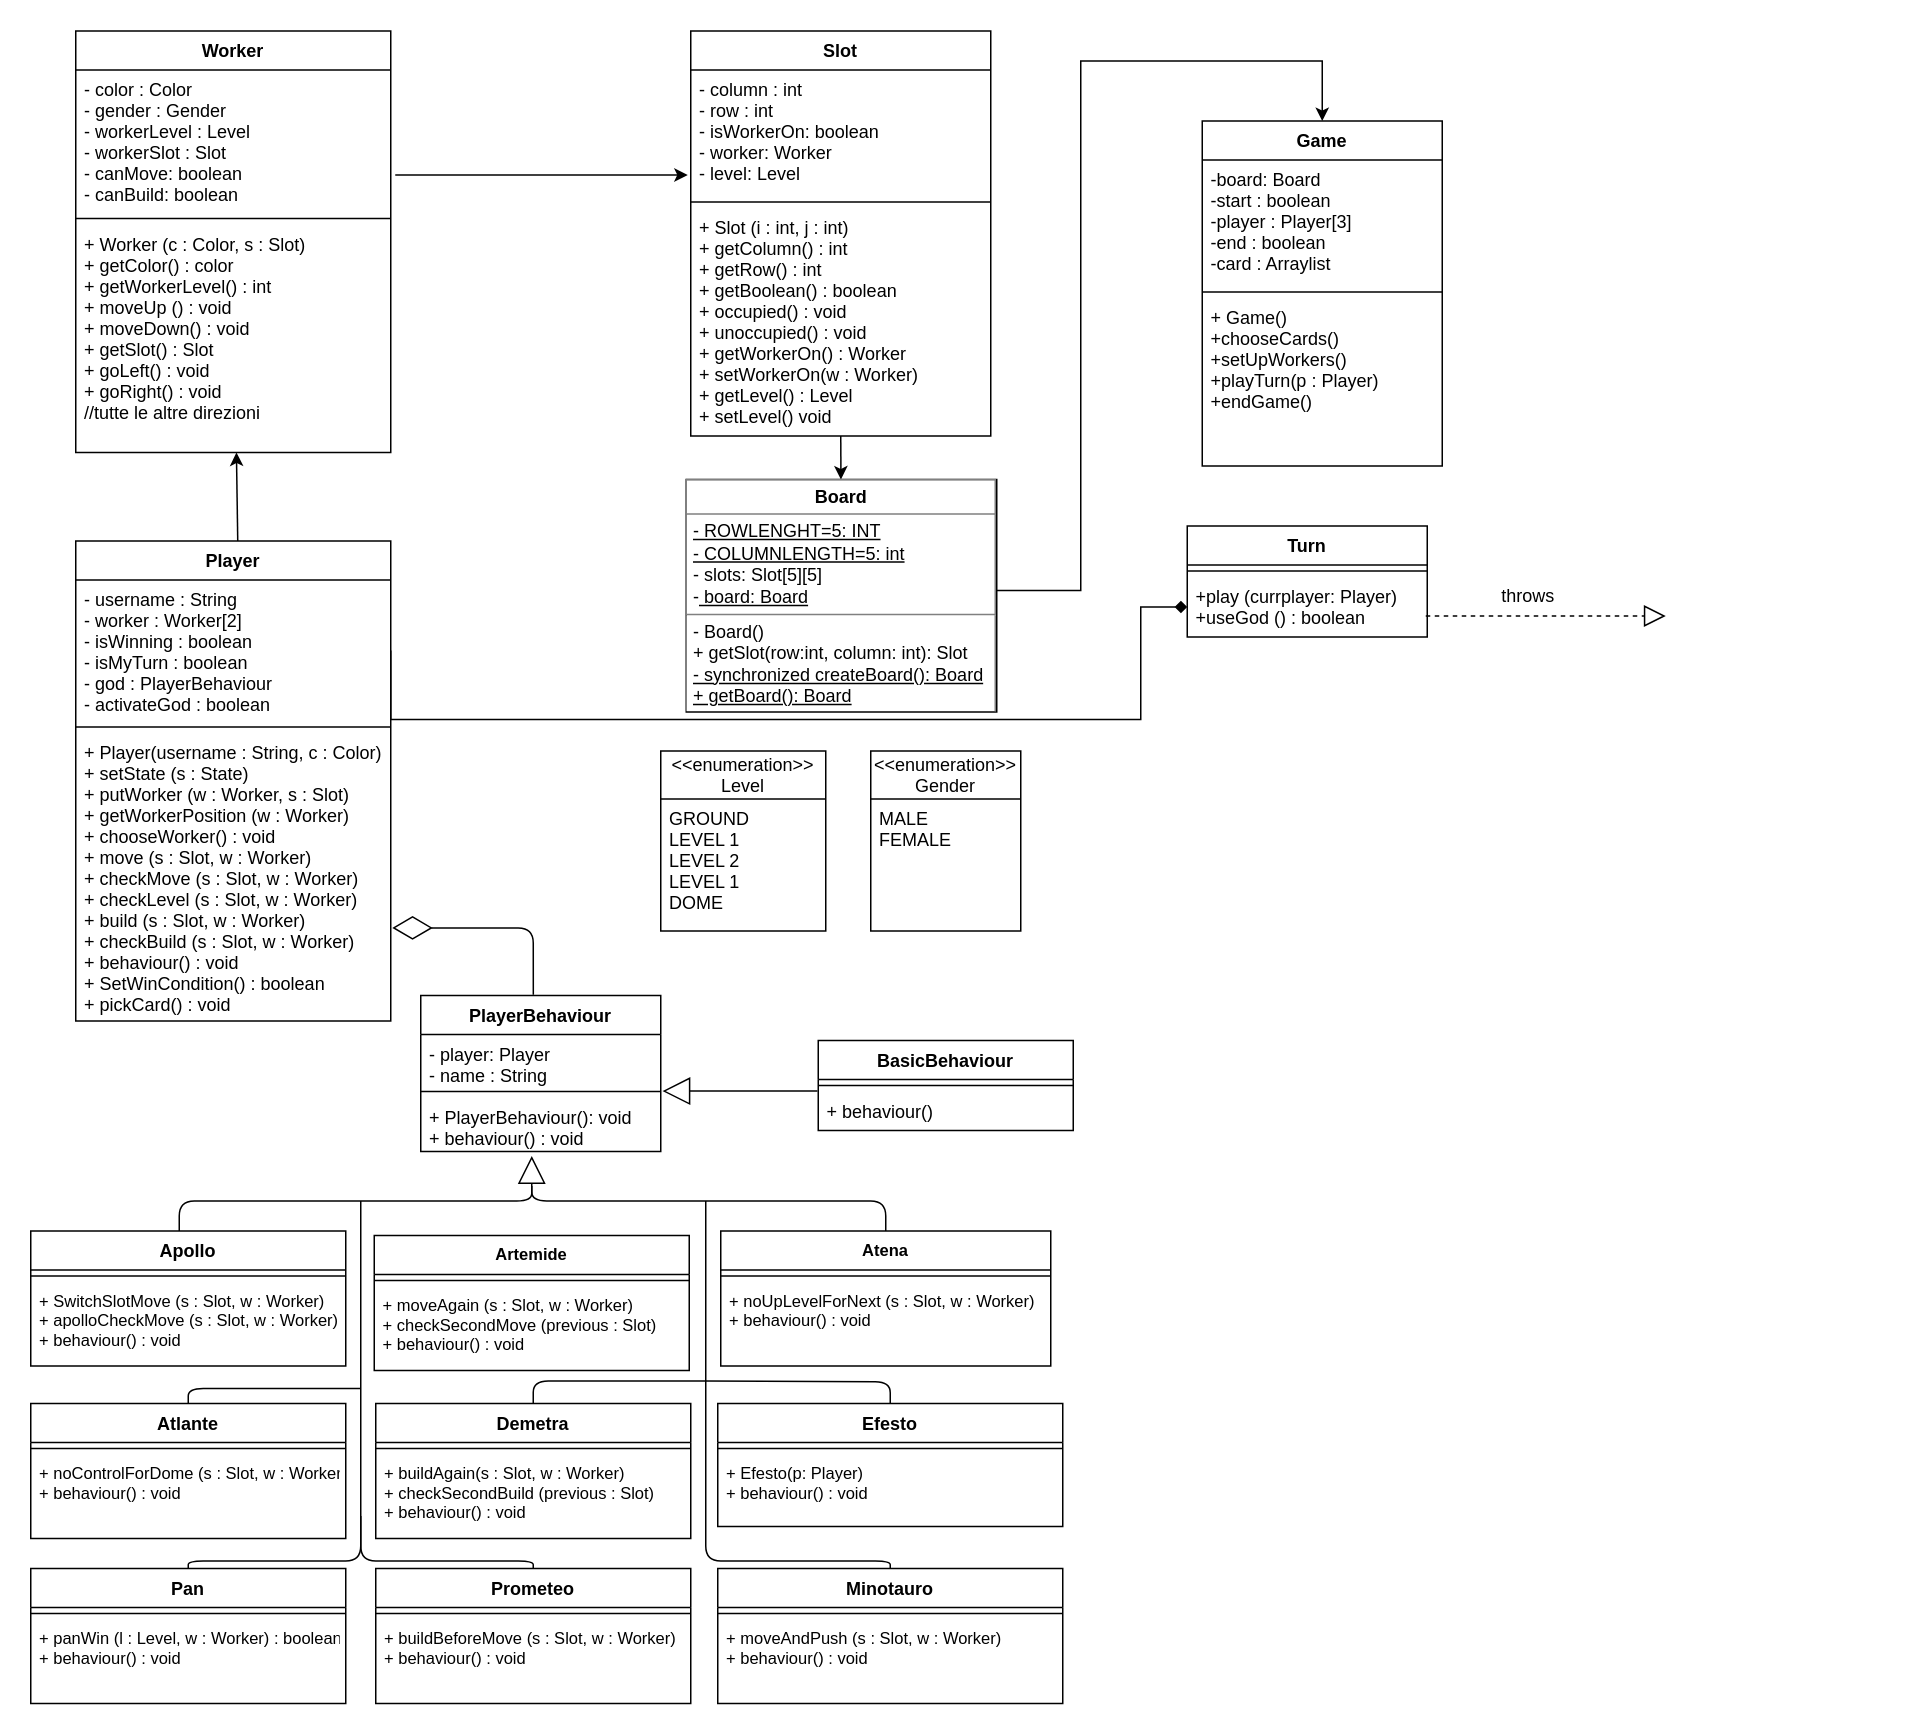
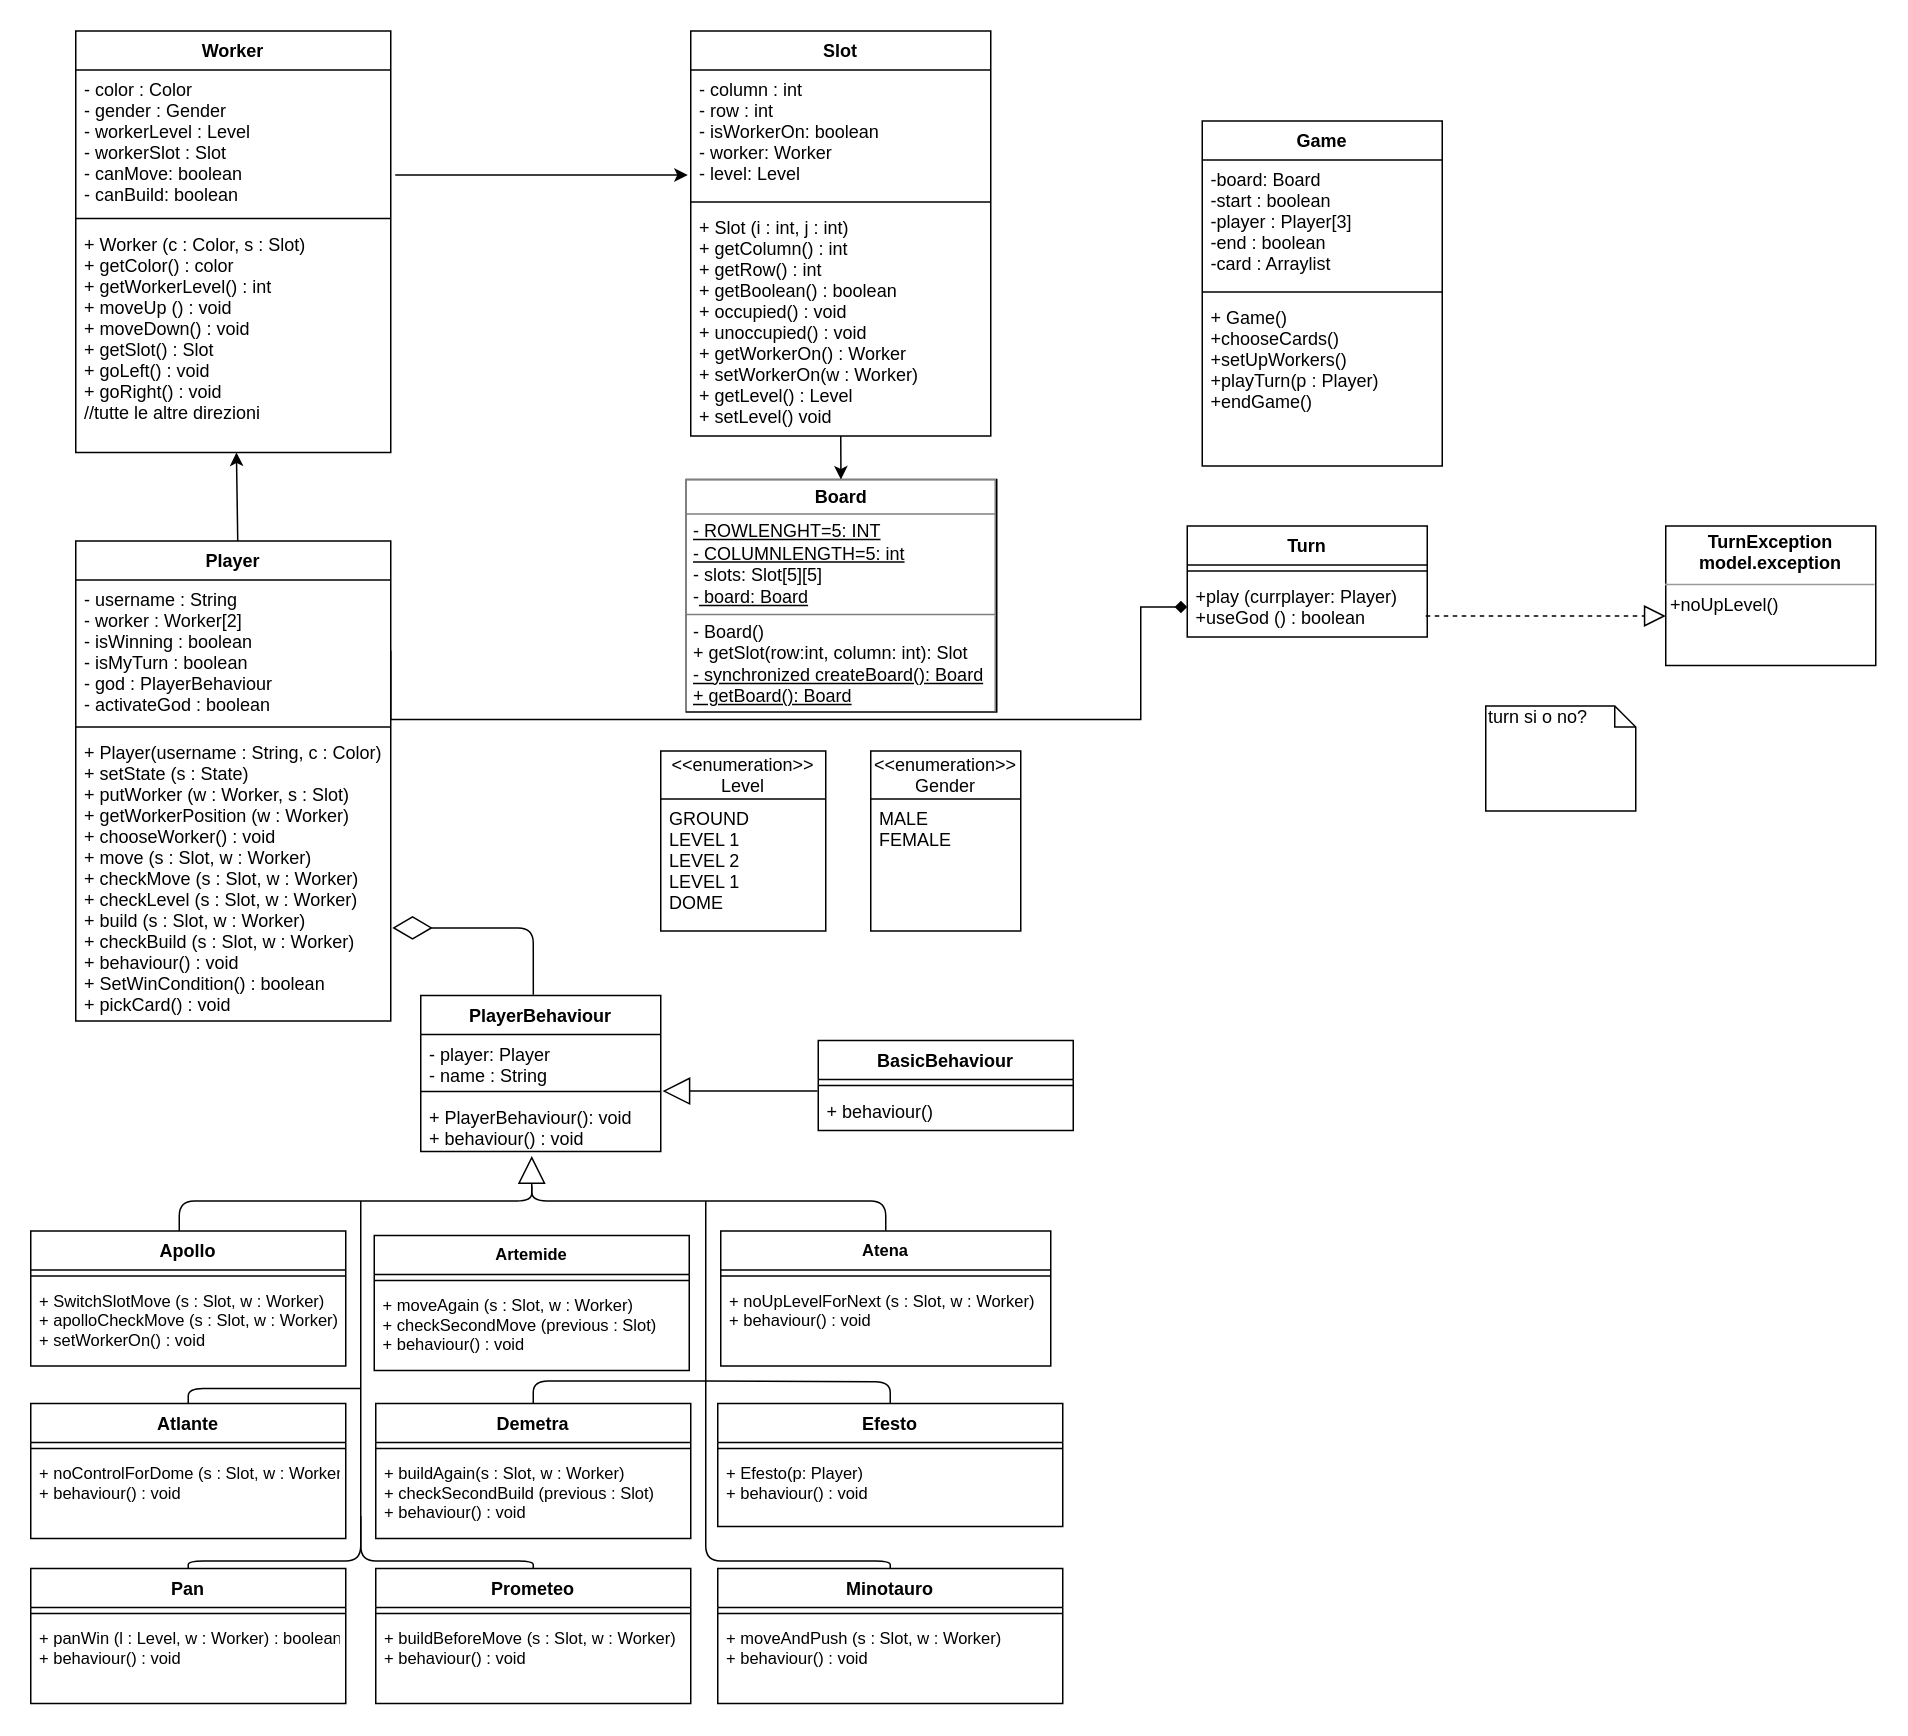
- <mxCell id="71" style="edgeStyle=orthogonalEdgeStyle;rounded=0;orthogonalLoop=1;jettySize=auto;html=1;entryX=0.5;entryY=0;entryDx=0;entryDy=0;" parent="1" source="80" target="63" edge="1"><mxGeometry relative="1" as="geometry"><mxPoint x="850" y="70" as="targetPoint" /><Array as="points"><mxPoint x="720" y="393" /><mxPoint x="720" y="40" /><mxPoint x="881" y="40" /></Array></mxGeometry></mxCell>
- <mxCell id="73" value="throws" style="text;html=1;align=center;verticalAlign=middle;resizable=0;points=[];autosize=1;" parent="1" vertex="1"><mxGeometry x="993" y="387" width="50" height="20" as="geometry" /></mxCell>
+ <mxCell id="74" value="&lt;p style=&quot;margin: 0px ; margin-top: 4px ; text-align: center&quot;&gt;&lt;span style=&quot;font-weight: bold&quot;&gt;TurnException&lt;/span&gt;&lt;br style=&quot;padding: 0px ; margin: 0px ; font-weight: bold&quot;&gt;&lt;span style=&quot;font-weight: bold&quot;&gt;model.exception&lt;/span&gt;&lt;br&gt;&lt;/p&gt;&lt;hr size=&quot;1&quot;&gt;&lt;div style=&quot;height: 2px&quot;&gt;&amp;nbsp;+noUpLevel()&lt;/div&gt;" style="verticalAlign=top;align=left;overflow=fill;fontSize=12;fontFamily=Helvetica;html=1;" parent="1" vertex="1"><mxGeometry x="1110" y="350" width="140" height="93" as="geometry" /></mxCell>
+ <mxCell id="75" value="turn si o no?" style="shape=note;whiteSpace=wrap;html=1;size=14;verticalAlign=top;align=left;spacingTop=-6;" parent="1" vertex="1"><mxGeometry x="990" y="470" width="100" height="70" as="geometry" /></mxCell>
- <mxCell id="30" value="+ SwitchSlotMove (s : Slot, w : Worker)&#10;+ apolloCheckMove (s : Slot, w : Worker)&#10;+ behaviour() : void " style="text;strokeColor=none;fillColor=none;align=left;verticalAlign=top;spacingLeft=4;spacingRight=4;overflow=hidden;rotatable=0;points=[[0,0.5],[1,0.5]];portConstraint=eastwest;fontSize=11;" parent="28" vertex="1"><mxGeometry y="34" width="210" height="56" as="geometry" /></mxCell>
+ <mxCell id="30" value="+ SwitchSlotMove (s : Slot, w : Worker)&#10;+ apolloCheckMove (s : Slot, w : Worker)&#10;+ setWorkerOn() : void " style="text;strokeColor=none;fillColor=none;align=left;verticalAlign=top;spacingLeft=4;spacingRight=4;overflow=hidden;rotatable=0;points=[[0,0.5],[1,0.5]];portConstraint=eastwest;fontSize=11;" parent="28" vertex="1"><mxGeometry y="34" width="210" height="56" as="geometry" /></mxCell>
